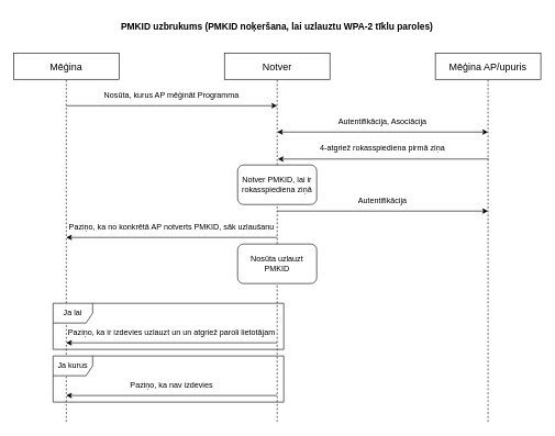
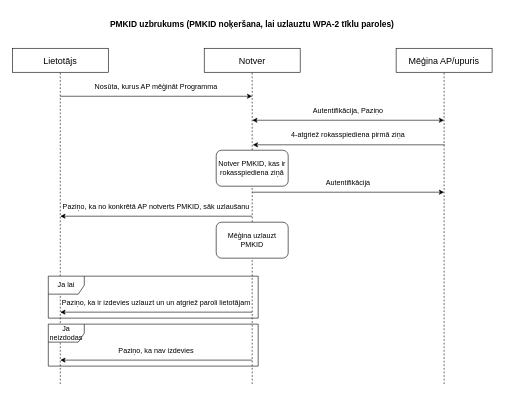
- <mxCell id="3" value="&lt;font style=&quot;font-size: 15px;&quot;&gt;Mēģina&lt;/font&gt;" style="text;html=1;align=center;verticalAlign=middle;whiteSpace=wrap;rounded=0;" vertex="1" parent="1"><mxGeometry y="80" width="160" height="40" as="geometry" x="20" /></mxCell>
+ <mxCell id="3" value="&lt;font style=&quot;font-size: 15px;&quot;&gt;Lietotājs&lt;/font&gt;" style="text;html=1;align=center;verticalAlign=middle;whiteSpace=wrap;rounded=0;" vertex="1" parent="1"><mxGeometry y="80" width="160" height="40" as="geometry" x="20" /></mxCell>
- <mxCell id="16" value="Autentifikācija, Asociācija" style="text;html=1;align=center;verticalAlign=middle;whiteSpace=wrap;rounded=0;" vertex="1" parent="1"><mxGeometry x="420" y="170" width="320" height="30" as="geometry" /></mxCell>
+ <mxCell id="16" value="Autentifikācija, Paziņo" style="text;html=1;align=center;verticalAlign=middle;whiteSpace=wrap;rounded=0;" vertex="1" parent="1"><mxGeometry x="420" y="170" width="320" height="30" as="geometry" /></mxCell>
- <mxCell id="21" value="Notver PMKID, lai ir rokasspiediena ziņā" style="text;html=1;align=center;verticalAlign=middle;whiteSpace=wrap;rounded=0;" vertex="1" parent="1"><mxGeometry x="360" y="250" width="120" height="60" as="geometry" /></mxCell>
+ <mxCell id="21" value="Notver PMKID, kas ir rokasspiediena ziņā" style="text;html=1;align=center;verticalAlign=middle;whiteSpace=wrap;rounded=0;" vertex="1" parent="1"><mxGeometry x="360" y="250" width="120" height="60" as="geometry" /></mxCell>
- <mxCell id="27" value="Nosūta uzlauzt PMKID" style="text;html=1;align=center;verticalAlign=middle;whiteSpace=wrap;rounded=0;" vertex="1" parent="1"><mxGeometry x="360" y="370" width="120" height="60" as="geometry" /></mxCell>
+ <mxCell id="27" value="Mēģina uzlauzt PMKID" style="text;html=1;align=center;verticalAlign=middle;whiteSpace=wrap;rounded=0;" vertex="1" parent="1"><mxGeometry x="360" y="370" width="120" height="60" as="geometry" /></mxCell>
- <mxCell id="31" value="Ja kurus" style="shape=umlFrame;whiteSpace=wrap;html=1;pointerEvents=0;" vertex="1" parent="1"><mxGeometry x="80" y="540" width="350" height="70" as="geometry" /></mxCell>
+ <mxCell id="31" value="Ja neizdodas" style="shape=umlFrame;whiteSpace=wrap;html=1;pointerEvents=0;" vertex="1" parent="1"><mxGeometry x="80" y="540" width="350" height="70" as="geometry" /></mxCell>
